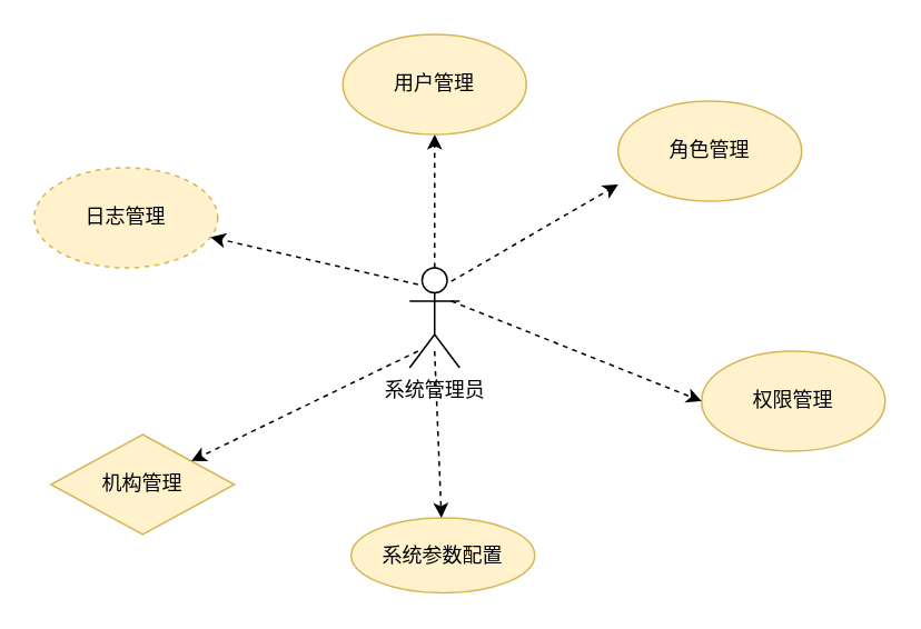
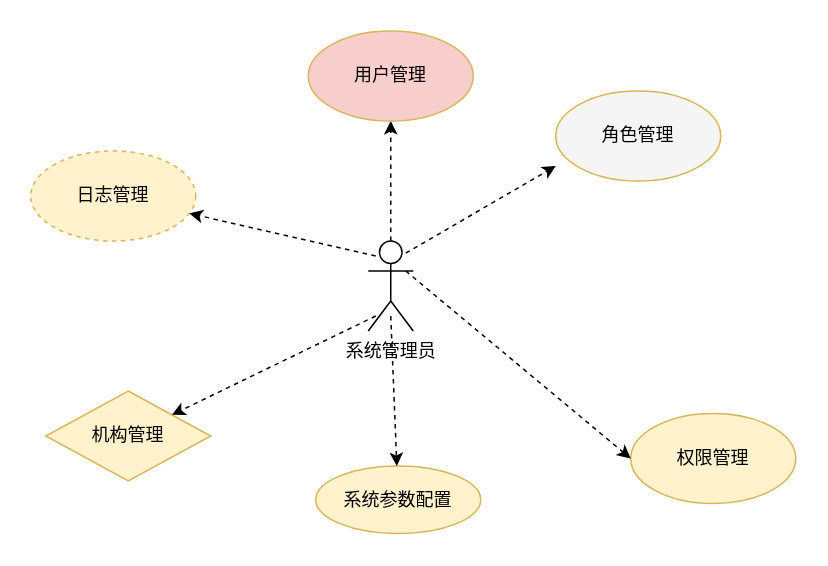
- <mxCell id="4" value="用户管理" style="ellipse;whiteSpace=wrap;html=1;fillColor=#fff2cc;strokeColor=#d6b656;" vertex="1" parent="1"><mxGeometry x="205" y="20" width="110" height="60" as="geometry" /></mxCell>
+ <mxCell id="4" value="用户管理" style="ellipse;whiteSpace=wrap;html=1;fillColor=#f8cecc;strokeColor=#d6b656;" vertex="1" parent="1"><mxGeometry x="205" y="20" width="110" height="60" as="geometry" /></mxCell>
- <mxCell id="5" value="角色管理" style="ellipse;whiteSpace=wrap;html=1;fillColor=#fff2cc;strokeColor=#d6b656;" vertex="1" parent="1"><mxGeometry x="370" y="60" width="110" height="60" as="geometry" /></mxCell>
+ <mxCell id="5" value="角色管理" style="ellipse;whiteSpace=wrap;html=1;fillColor=#f5f5f5;strokeColor=#d6b656;" vertex="1" parent="1"><mxGeometry x="370" y="60" width="110" height="60" as="geometry" /></mxCell>
- <mxCell id="6" value="权限管理" style="ellipse;whiteSpace=wrap;html=1;fillColor=#fff2cc;strokeColor=#d6b656;" vertex="1" parent="1"><mxGeometry x="420" y="210" width="110" height="60" as="geometry" /></mxCell>
+ <mxCell id="6" value="权限管理" style="ellipse;whiteSpace=wrap;html=1;fillColor=#fff2cc;strokeColor=#d6b656;" vertex="1" parent="1"><mxGeometry x="420" y="275" width="110" height="60" as="geometry" /></mxCell>
